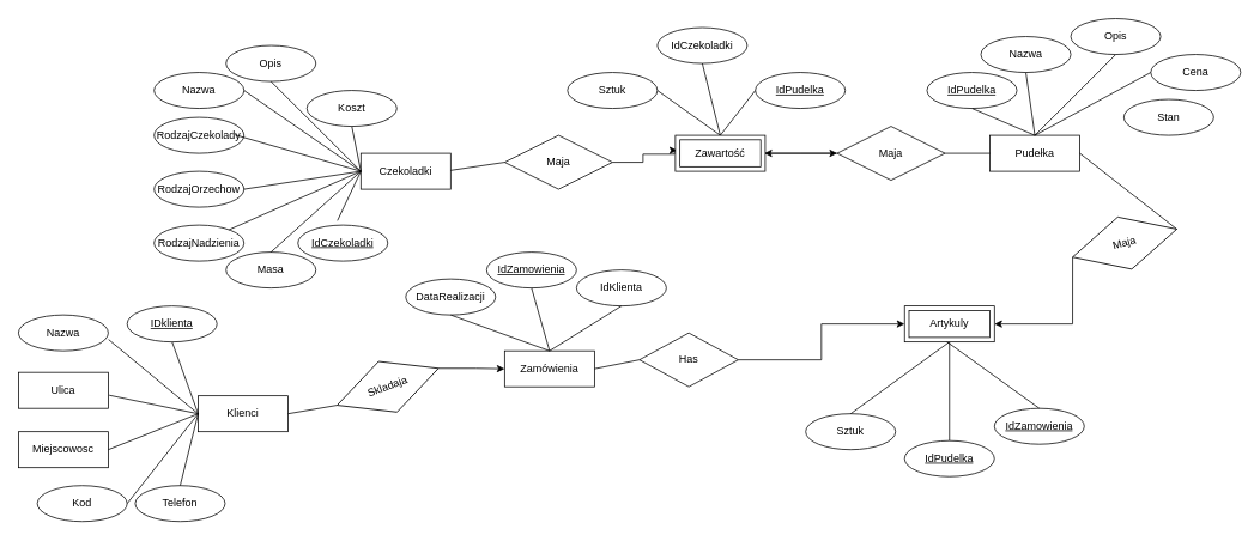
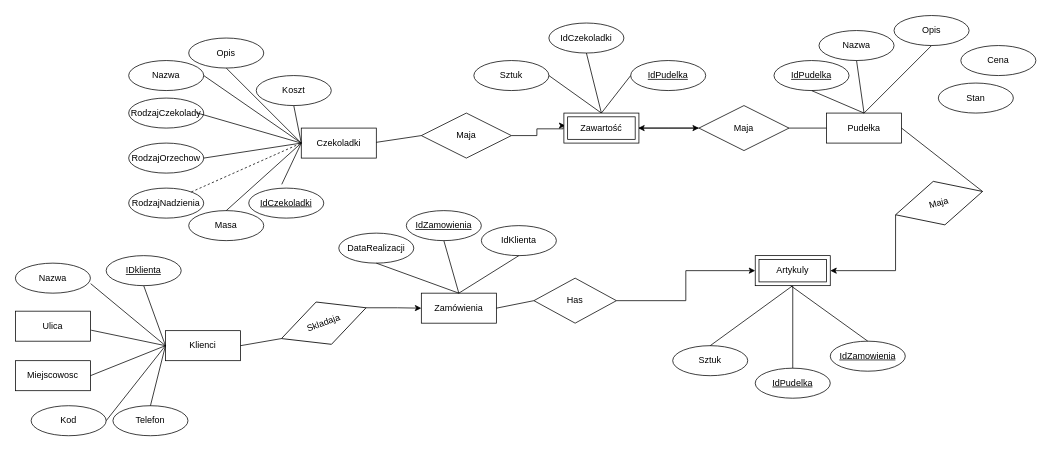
- <mxCell id="75" value="" style="endArrow=none;html=1;rounded=0;exitX=0;exitY=0.5;exitDx=0;exitDy=0;entryX=0.5;entryY=0;entryDx=0;entryDy=0;" parent="1" source="34" target="3" edge="1"><mxGeometry relative="1" as="geometry"><mxPoint x="780" y="279.17" as="sourcePoint" /><mxPoint x="940" y="279.17" as="targetPoint" /></mxGeometry></mxCell>
- <mxCell id="16" value="" style="endArrow=none;html=1;rounded=0;entryX=0;entryY=0.5;entryDx=0;entryDy=0;" parent="1" source="12" target="2" edge="1"><mxGeometry relative="1" as="geometry"><mxPoint x="251" y="260" as="sourcePoint" /><mxPoint x="411" y="260" as="targetPoint" /></mxGeometry></mxCell>
+ <mxCell id="16" value="" style="endArrow=none;html=1;rounded=0;entryX=0;entryY=0.5;entryDx=0;entryDy=0;dashed=1;" parent="1" source="12" target="2" edge="1"><mxGeometry relative="1" as="geometry"><mxPoint x="251" y="260" as="sourcePoint" /><mxPoint x="411" y="260" as="targetPoint" /></mxGeometry></mxCell>
